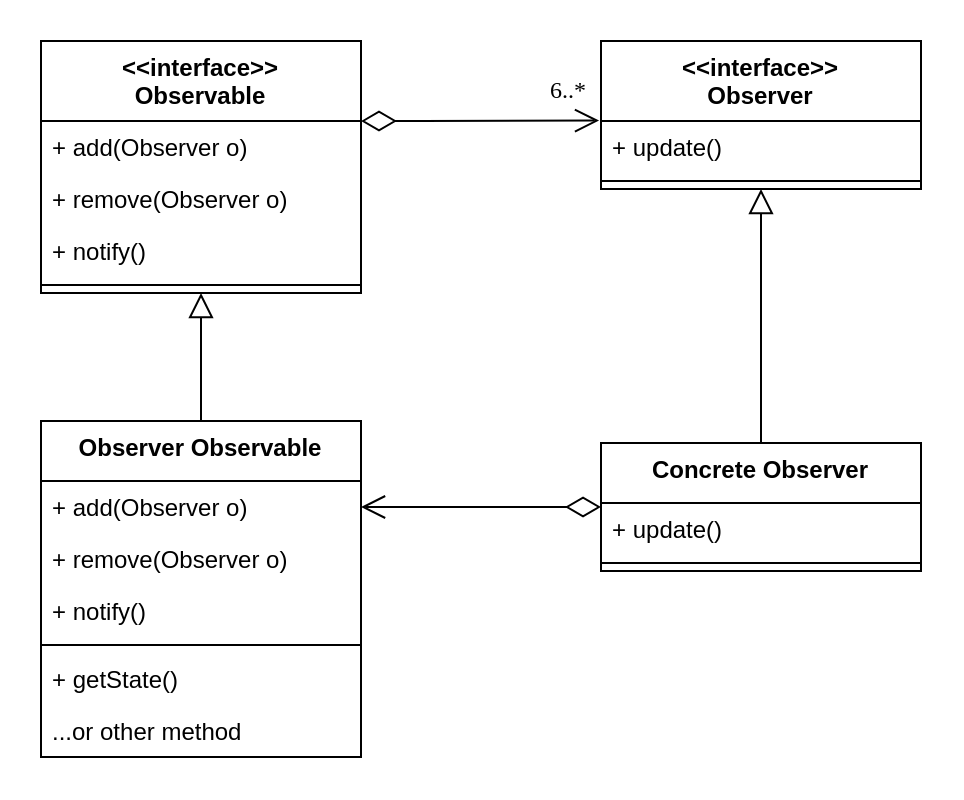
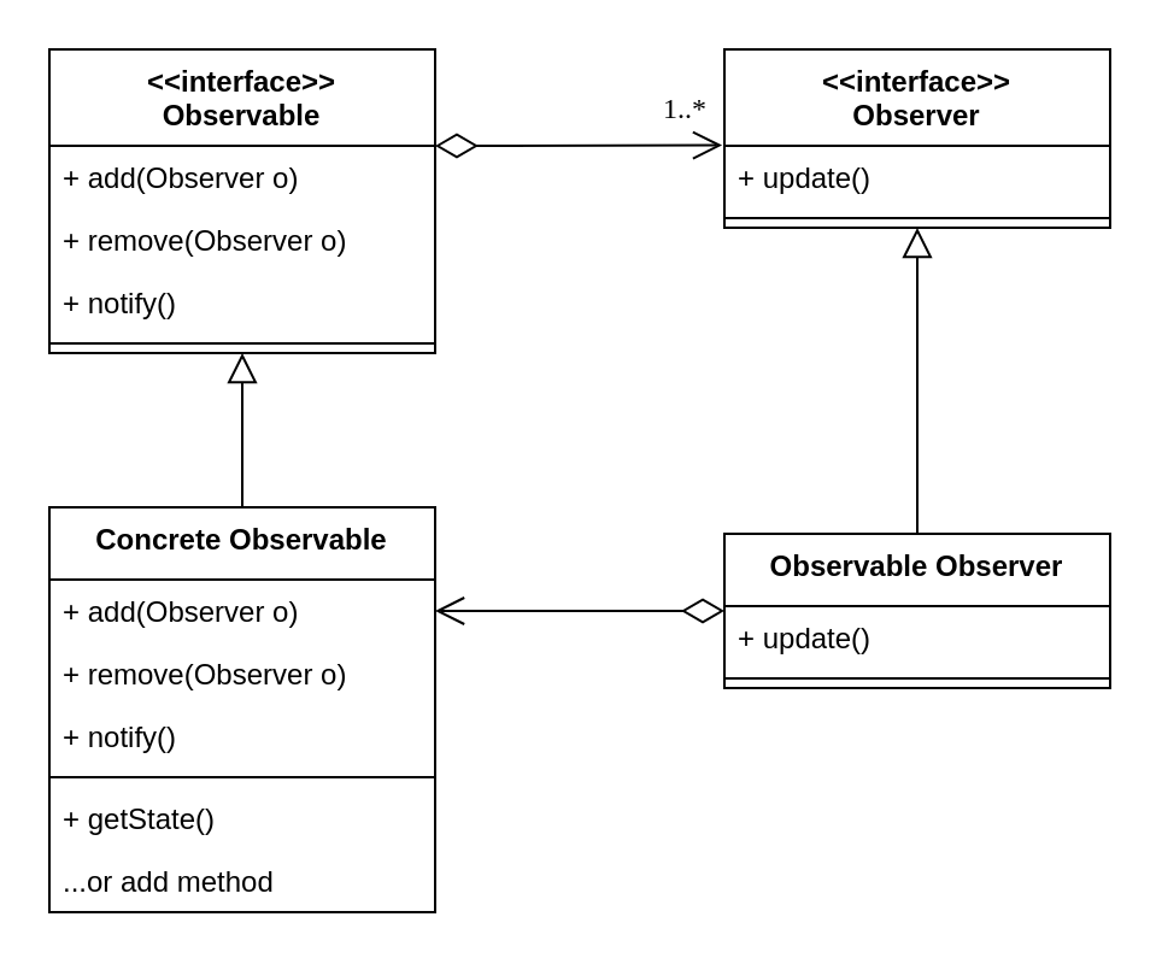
- <mxCell id="24" value="6..*" style="text;html=1;strokeColor=none;fillColor=none;align=center;verticalAlign=middle;whiteSpace=wrap;rounded=0;fontFamily=Verdana;" vertex="1" parent="1"><mxGeometry x="254" y="30" width="60" height="30" as="geometry" /></mxCell>
+ <mxCell id="24" value="1..*" style="text;html=1;strokeColor=none;fillColor=none;align=center;verticalAlign=middle;whiteSpace=wrap;rounded=0;fontFamily=Verdana;" vertex="1" parent="1"><mxGeometry x="254" y="30" width="60" height="30" as="geometry" /></mxCell>
- <mxCell id="12" value="Observer Observable" style="swimlane;fontStyle=1;align=center;verticalAlign=top;childLayout=stackLayout;horizontal=1;startSize=30;horizontalStack=0;resizeParent=1;resizeParentMax=0;resizeLast=0;collapsible=1;marginBottom=0;" vertex="1" parent="1"><mxGeometry x="20" y="210" width="160" height="168" as="geometry" /></mxCell>
+ <mxCell id="12" value="Concrete Observable" style="swimlane;fontStyle=1;align=center;verticalAlign=top;childLayout=stackLayout;horizontal=1;startSize=30;horizontalStack=0;resizeParent=1;resizeParentMax=0;resizeLast=0;collapsible=1;marginBottom=0;" vertex="1" parent="1"><mxGeometry x="20" y="210" width="160" height="168" as="geometry" /></mxCell>
- <mxCell id="21" value="Concrete Observer" style="swimlane;fontStyle=1;align=center;verticalAlign=top;childLayout=stackLayout;horizontal=1;startSize=30;horizontalStack=0;resizeParent=1;resizeParentMax=0;resizeLast=0;collapsible=1;marginBottom=0;" vertex="1" parent="1"><mxGeometry x="300" y="221" width="160" height="64" as="geometry" /></mxCell>
+ <mxCell id="21" value="Observable Observer" style="swimlane;fontStyle=1;align=center;verticalAlign=top;childLayout=stackLayout;horizontal=1;startSize=30;horizontalStack=0;resizeParent=1;resizeParentMax=0;resizeLast=0;collapsible=1;marginBottom=0;" vertex="1" parent="1"><mxGeometry x="300" y="221" width="160" height="64" as="geometry" /></mxCell>
- <mxCell id="18" value="...or other method" style="text;strokeColor=none;fillColor=none;align=left;verticalAlign=top;spacingLeft=4;spacingRight=4;overflow=hidden;rotatable=0;points=[[0,0.5],[1,0.5]];portConstraint=eastwest;" vertex="1" parent="12"><mxGeometry y="142" width="160" height="26" as="geometry" /></mxCell>
+ <mxCell id="18" value="...or add method" style="text;strokeColor=none;fillColor=none;align=left;verticalAlign=top;spacingLeft=4;spacingRight=4;overflow=hidden;rotatable=0;points=[[0,0.5],[1,0.5]];portConstraint=eastwest;" vertex="1" parent="12"><mxGeometry y="142" width="160" height="26" as="geometry" /></mxCell>
